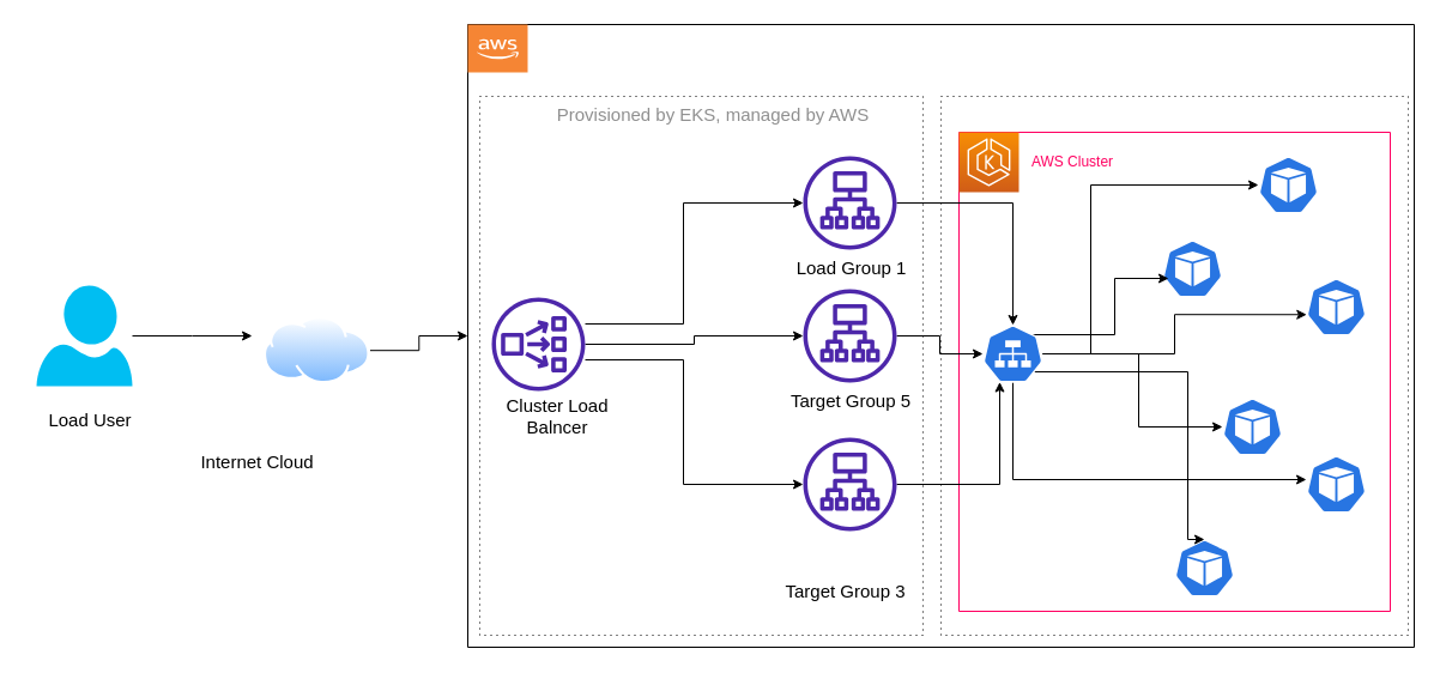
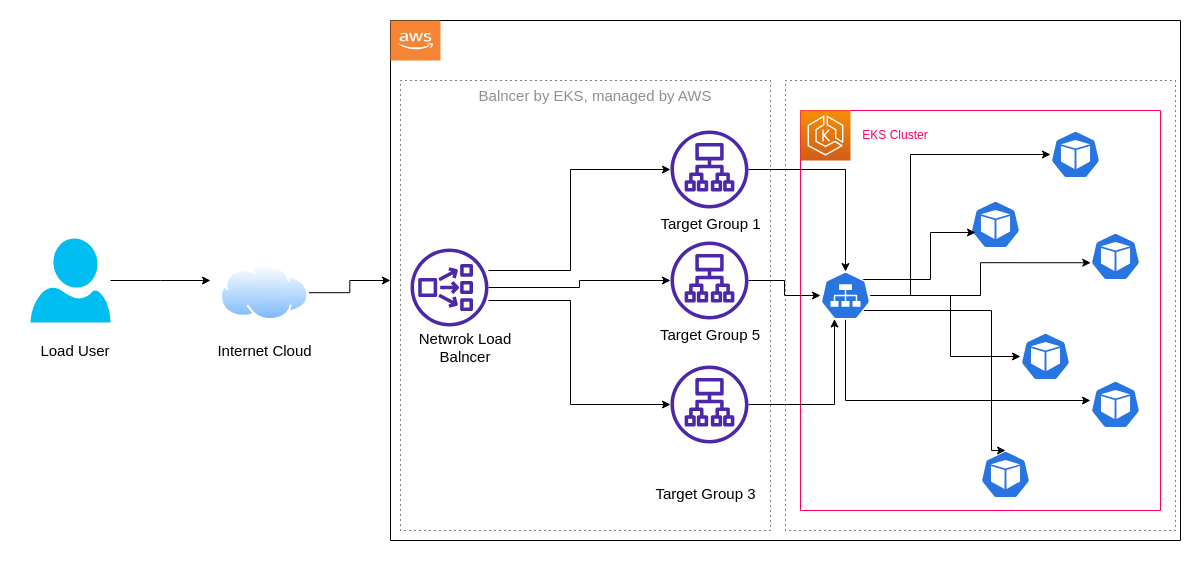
- <mxCell id="42" value="&lt;font color=&quot;#8f8f8f&quot; style=&quot;font-size: 15px;&quot;&gt;Provisioned by EKS, managed by AWS&lt;/font&gt;" style="text;html=1;strokeColor=none;fillColor=none;align=center;verticalAlign=middle;whiteSpace=wrap;rounded=0;" vertex="1" parent="1"><mxGeometry x="450" y="80" width="290" height="30" as="geometry" /></mxCell>
+ <mxCell id="42" value="&lt;font color=&quot;#8f8f8f&quot; style=&quot;font-size: 15px;&quot;&gt;Balncer by EKS, managed by AWS&lt;/font&gt;" style="text;html=1;strokeColor=none;fillColor=none;align=center;verticalAlign=middle;whiteSpace=wrap;rounded=0;" vertex="1" parent="1"><mxGeometry x="450" y="80" width="290" height="30" as="geometry" /></mxCell>
- <mxCell id="5" value="&lt;font color=&quot;#ff0061&quot;&gt;AWS Cluster&lt;/font&gt;" style="text;html=1;strokeColor=none;fillColor=none;align=center;verticalAlign=middle;whiteSpace=wrap;rounded=0;" vertex="1" parent="1"><mxGeometry x="840" y="120" width="110" height="30" as="geometry" /></mxCell>
+ <mxCell id="5" value="&lt;font color=&quot;#ff0061&quot;&gt;EKS Cluster&lt;/font&gt;" style="text;html=1;strokeColor=none;fillColor=none;align=center;verticalAlign=middle;whiteSpace=wrap;rounded=0;" vertex="1" parent="1"><mxGeometry x="840" y="120" width="110" height="30" as="geometry" /></mxCell>
- <mxCell id="31" value="&lt;font style=&quot;font-size: 15px;&quot;&gt;Load Group 1&lt;/font&gt;" style="text;html=1;strokeColor=none;fillColor=none;align=center;verticalAlign=middle;whiteSpace=wrap;rounded=0;" vertex="1" parent="1"><mxGeometry x="645.5" y="208" width="129" height="30" as="geometry" /></mxCell>
+ <mxCell id="31" value="&lt;font style=&quot;font-size: 15px;&quot;&gt;Target Group 1&lt;/font&gt;" style="text;html=1;strokeColor=none;fillColor=none;align=center;verticalAlign=middle;whiteSpace=wrap;rounded=0;" vertex="1" parent="1"><mxGeometry x="645.5" y="208" width="129" height="30" as="geometry" /></mxCell>
- <mxCell id="30" value="&lt;font style=&quot;font-size: 15px;&quot;&gt;Cluster Load Balncer&lt;/font&gt;" style="text;html=1;strokeColor=none;fillColor=none;align=center;verticalAlign=middle;whiteSpace=wrap;rounded=0;" vertex="1" parent="1"><mxGeometry x="410" y="332" width="110" height="30" as="geometry" /></mxCell>
+ <mxCell id="30" value="&lt;font style=&quot;font-size: 15px;&quot;&gt;Netwrok Load Balncer&lt;/font&gt;" style="text;html=1;strokeColor=none;fillColor=none;align=center;verticalAlign=middle;whiteSpace=wrap;rounded=0;" vertex="1" parent="1"><mxGeometry x="410" y="332" width="110" height="30" as="geometry" /></mxCell>
- <mxCell id="41" value="&lt;font style=&quot;font-size: 15px;&quot;&gt;Internet Cloud&lt;/font&gt;" style="text;html=1;align=center;verticalAlign=middle;resizable=0;points=[];autosize=1;strokeColor=none;fillColor=none;" vertex="1" parent="1"><mxGeometry x="154.25" y="370" width="120" height="30" as="geometry" /></mxCell>
+ <mxCell id="41" value="&lt;font style=&quot;font-size: 15px;&quot;&gt;Internet Cloud&lt;/font&gt;" style="text;html=1;align=center;verticalAlign=middle;resizable=0;points=[];autosize=1;strokeColor=none;fillColor=none;" vertex="1" parent="1"><mxGeometry x="204.25" y="335" width="120" height="30" as="geometry" /></mxCell>
